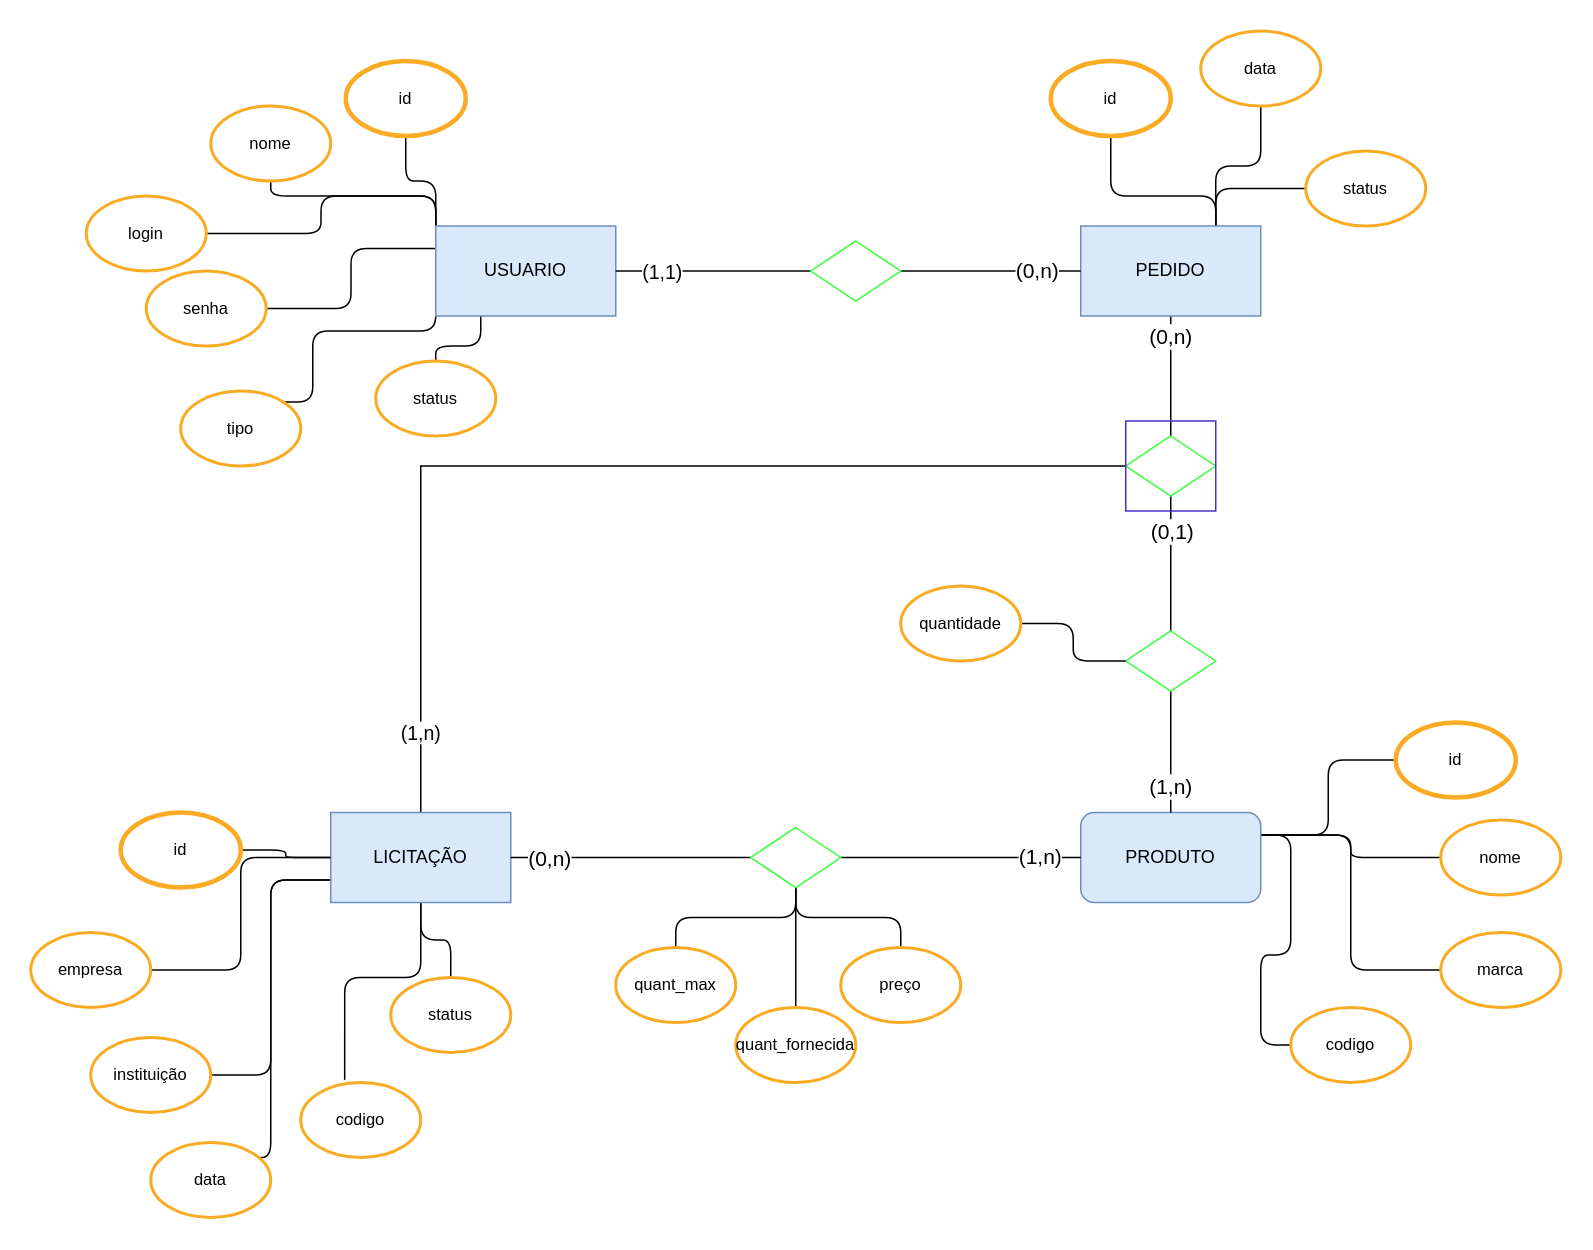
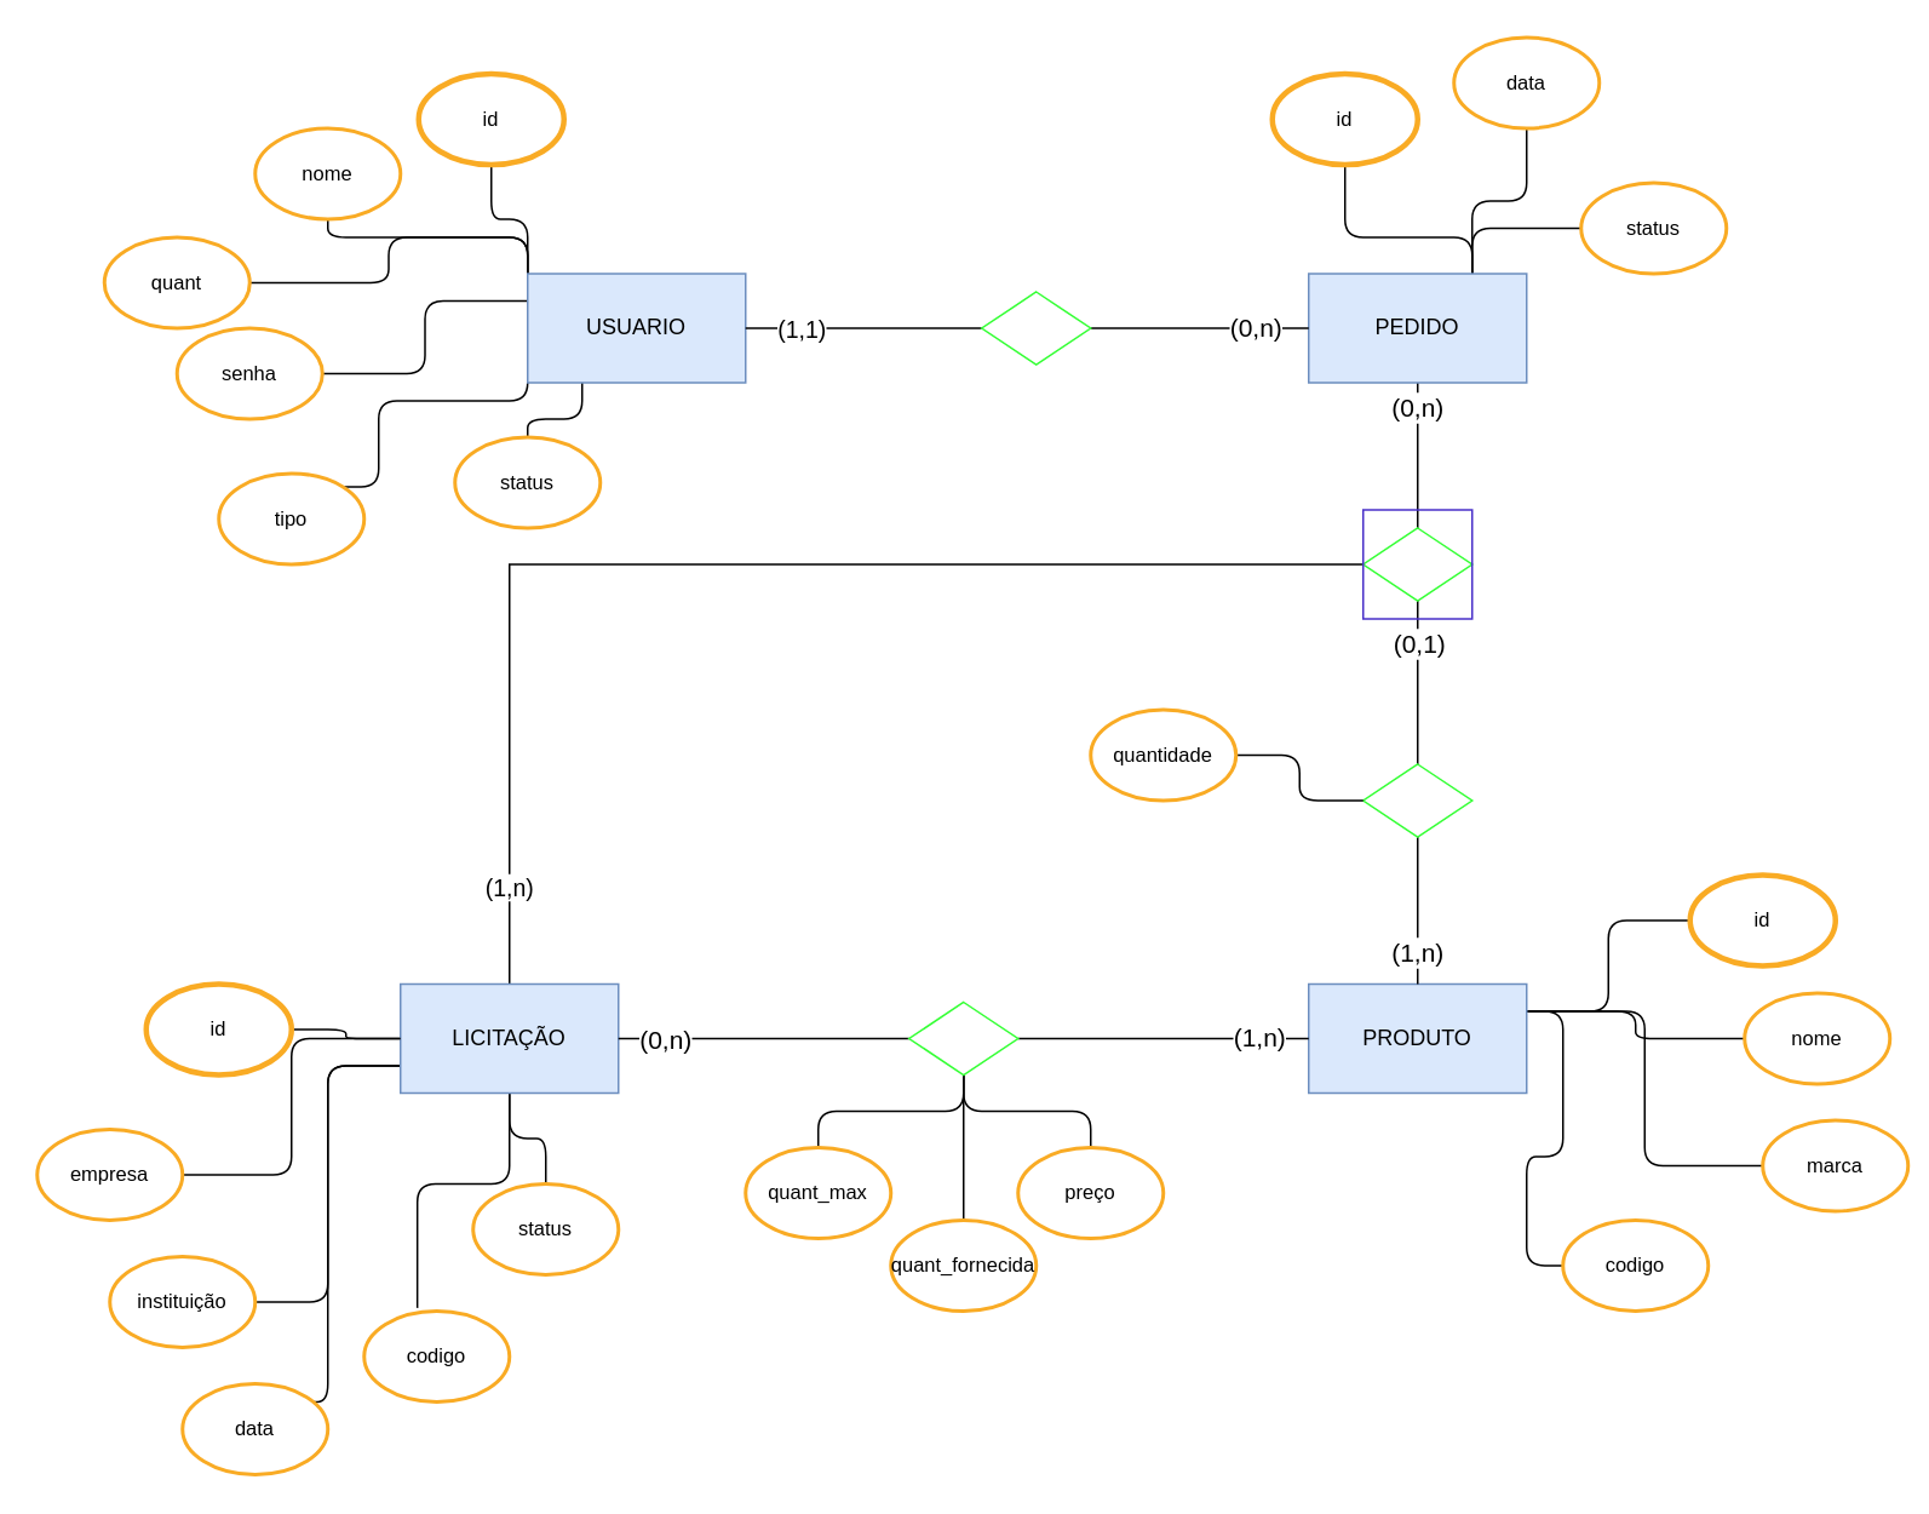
- <mxCell id="65" value="login" style="strokeWidth=2;html=1;shape=mxgraph.flowchart.start_1;whiteSpace=wrap;fontFamily=Helvetica;fontSize=11;fontColor=default;strokeColor=#f9ab24;" parent="1" vertex="1"><mxGeometry x="57" y="130" width="80" height="50" as="geometry" /></mxCell>
+ <mxCell id="65" value="quant" style="strokeWidth=2;html=1;shape=mxgraph.flowchart.start_1;whiteSpace=wrap;fontFamily=Helvetica;fontSize=11;fontColor=default;strokeColor=#f9ab24;" parent="1" vertex="1"><mxGeometry x="57" y="130" width="80" height="50" as="geometry" /></mxCell>
- <mxCell id="16" value="PRODUTO" style="whiteSpace=wrap;html=1;fillColor=#dae8fc;strokeColor=#6c8ebf;rounded=1;" parent="1" vertex="1"><mxGeometry x="720" y="541" width="120" height="60" as="geometry" /></mxCell>
+ <mxCell id="16" value="PRODUTO" style="rounded=0;whiteSpace=wrap;html=1;fillColor=#dae8fc;strokeColor=#6c8ebf;" parent="1" vertex="1"><mxGeometry x="720" y="541" width="120" height="60" as="geometry" /></mxCell>
- <mxCell id="59" value="marca" style="strokeWidth=2;html=1;shape=mxgraph.flowchart.start_1;whiteSpace=wrap;fontFamily=Helvetica;fontSize=11;fontColor=default;strokeColor=#f9ab24;" parent="1" vertex="1"><mxGeometry x="960" y="621" width="80" height="50" as="geometry" /></mxCell>
+ <mxCell id="59" value="marca" style="strokeWidth=2;html=1;shape=mxgraph.flowchart.start_1;whiteSpace=wrap;fontFamily=Helvetica;fontSize=11;fontColor=default;strokeColor=#f9ab24;" parent="1" vertex="1"><mxGeometry x="970" y="616" width="80" height="50" as="geometry" /></mxCell>
